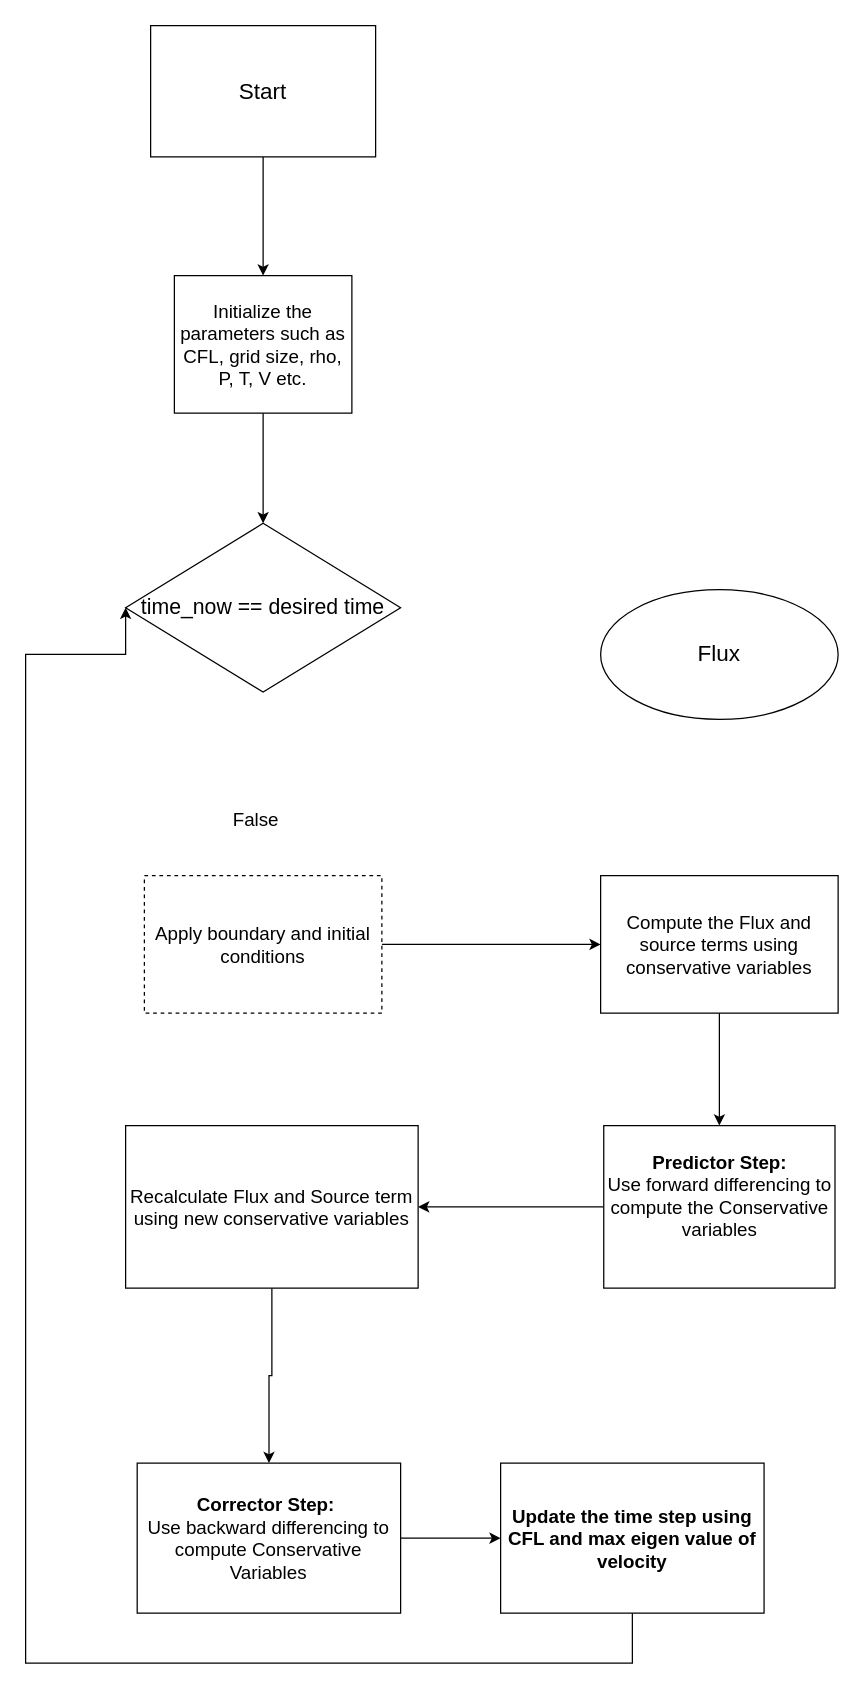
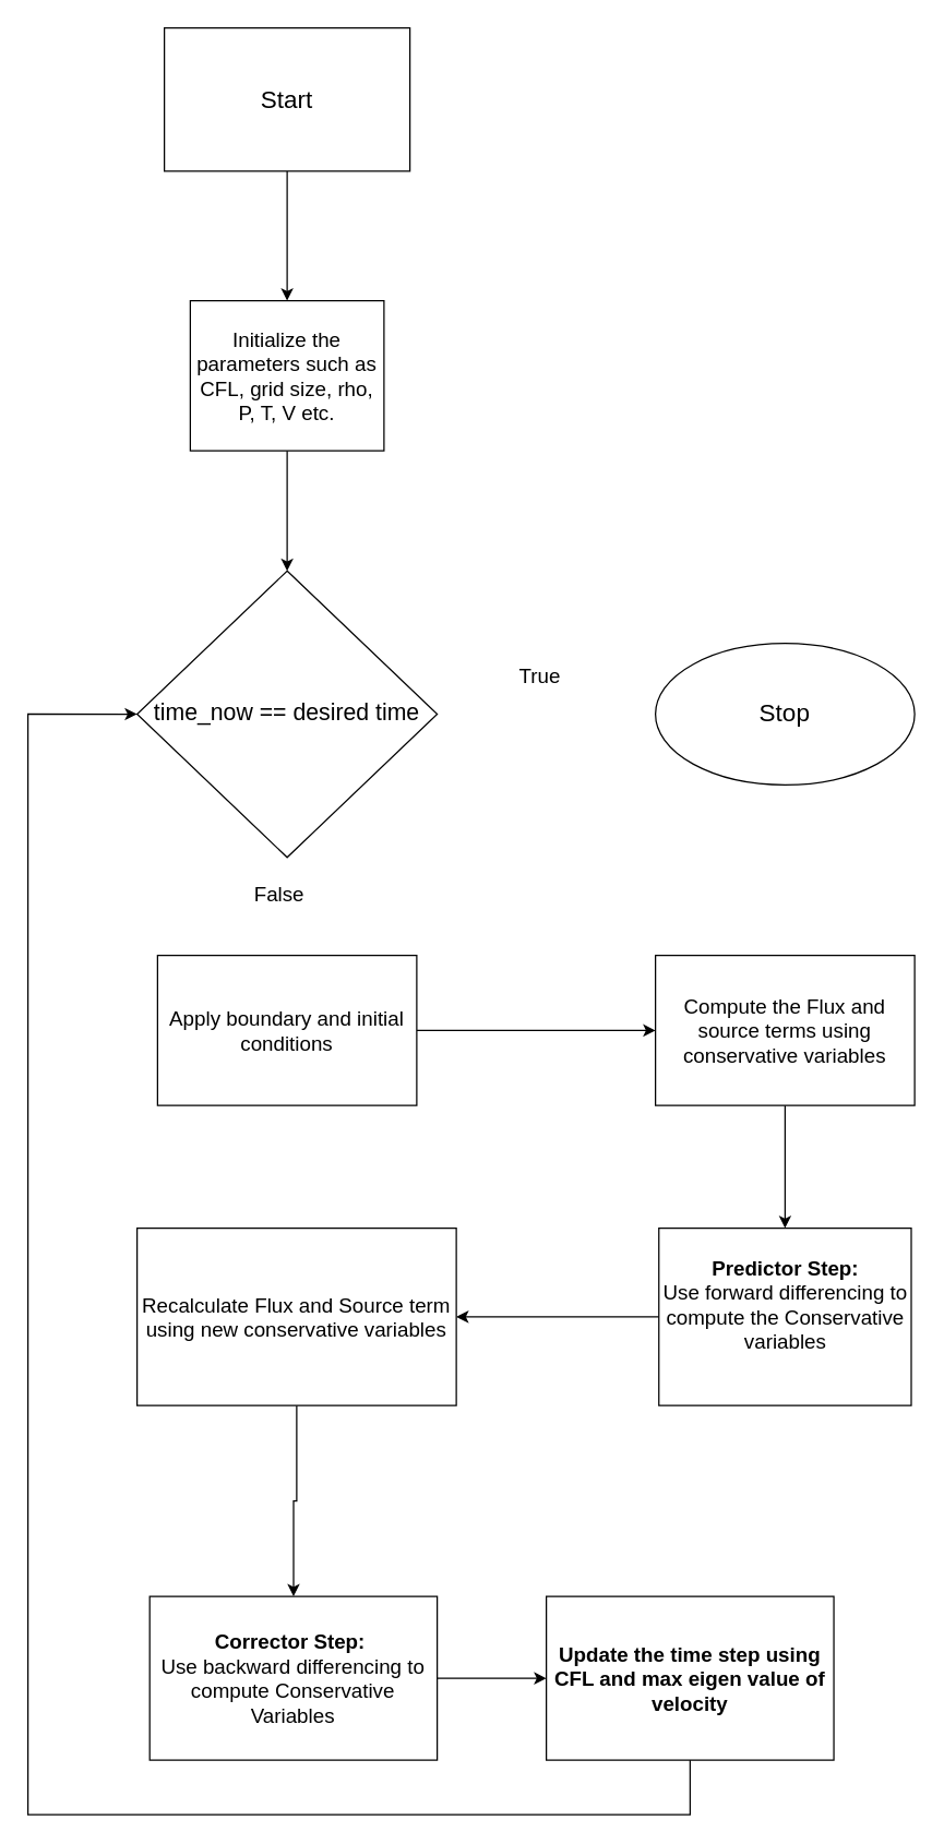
- <mxCell id="14" value="&lt;font style=&quot;font-size: 17px;&quot;&gt;time_now == desired time&lt;/font&gt;" style="rhombus;whiteSpace=wrap;html=1;align=center;" vertex="1" parent="1"><mxGeometry x="100" y="418.14" width="220" height="135" as="geometry" /></mxCell>
+ <mxCell id="14" value="&lt;font style=&quot;font-size: 17px;&quot;&gt;time_now == desired time&lt;/font&gt;" style="rhombus;whiteSpace=wrap;html=1;align=center;" vertex="1" parent="1"><mxGeometry x="100" y="418.14" width="220" height="210" as="geometry" /></mxCell>
+ <mxCell id="15" value="&lt;span style=&quot;font-size: 15px;&quot;&gt;True&lt;/span&gt;" style="text;html=1;align=center;verticalAlign=middle;resizable=0;points=[];autosize=1;strokeColor=none;fillColor=none;" vertex="1" parent="1"><mxGeometry x="370" y="480" width="50" height="30" as="geometry" /></mxCell>
- <mxCell id="16" value="&lt;font style=&quot;font-size: 18px;&quot;&gt;Flux&lt;/font&gt;" style="ellipse;whiteSpace=wrap;html=1;" vertex="1" parent="1"><mxGeometry x="480" y="471.27" width="190" height="103.75" as="geometry" /></mxCell>
+ <mxCell id="16" value="&lt;font style=&quot;font-size: 18px;&quot;&gt;Stop&lt;/font&gt;" style="ellipse;whiteSpace=wrap;html=1;" vertex="1" parent="1"><mxGeometry x="480" y="471.27" width="190" height="103.75" as="geometry" /></mxCell>
- <mxCell id="19" value="&lt;font style=&quot;font-size: 15px;&quot;&gt;Apply boundary and initial conditions&lt;/font&gt;" style="whiteSpace=wrap;html=1;dashed=1;" vertex="1" parent="1"><mxGeometry x="115" y="700" width="190" height="110" as="geometry" /></mxCell>
+ <mxCell id="19" value="&lt;font style=&quot;font-size: 15px;&quot;&gt;Apply boundary and initial conditions&lt;/font&gt;" style="whiteSpace=wrap;html=1;" vertex="1" parent="1"><mxGeometry x="115" y="700" width="190" height="110" as="geometry" /></mxCell>
